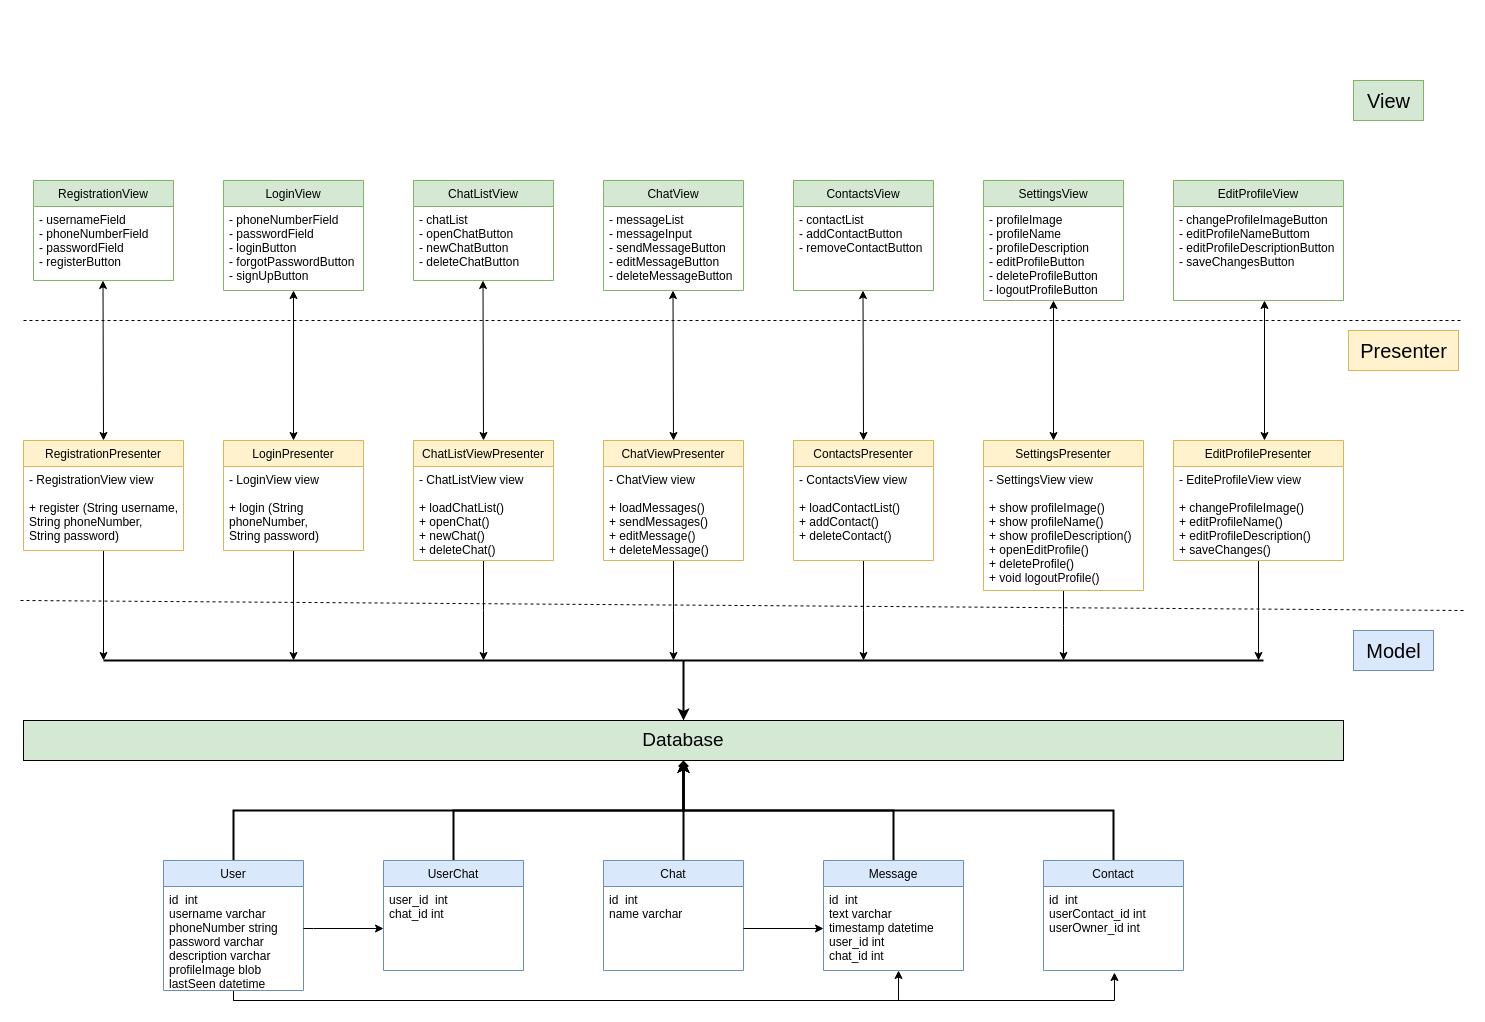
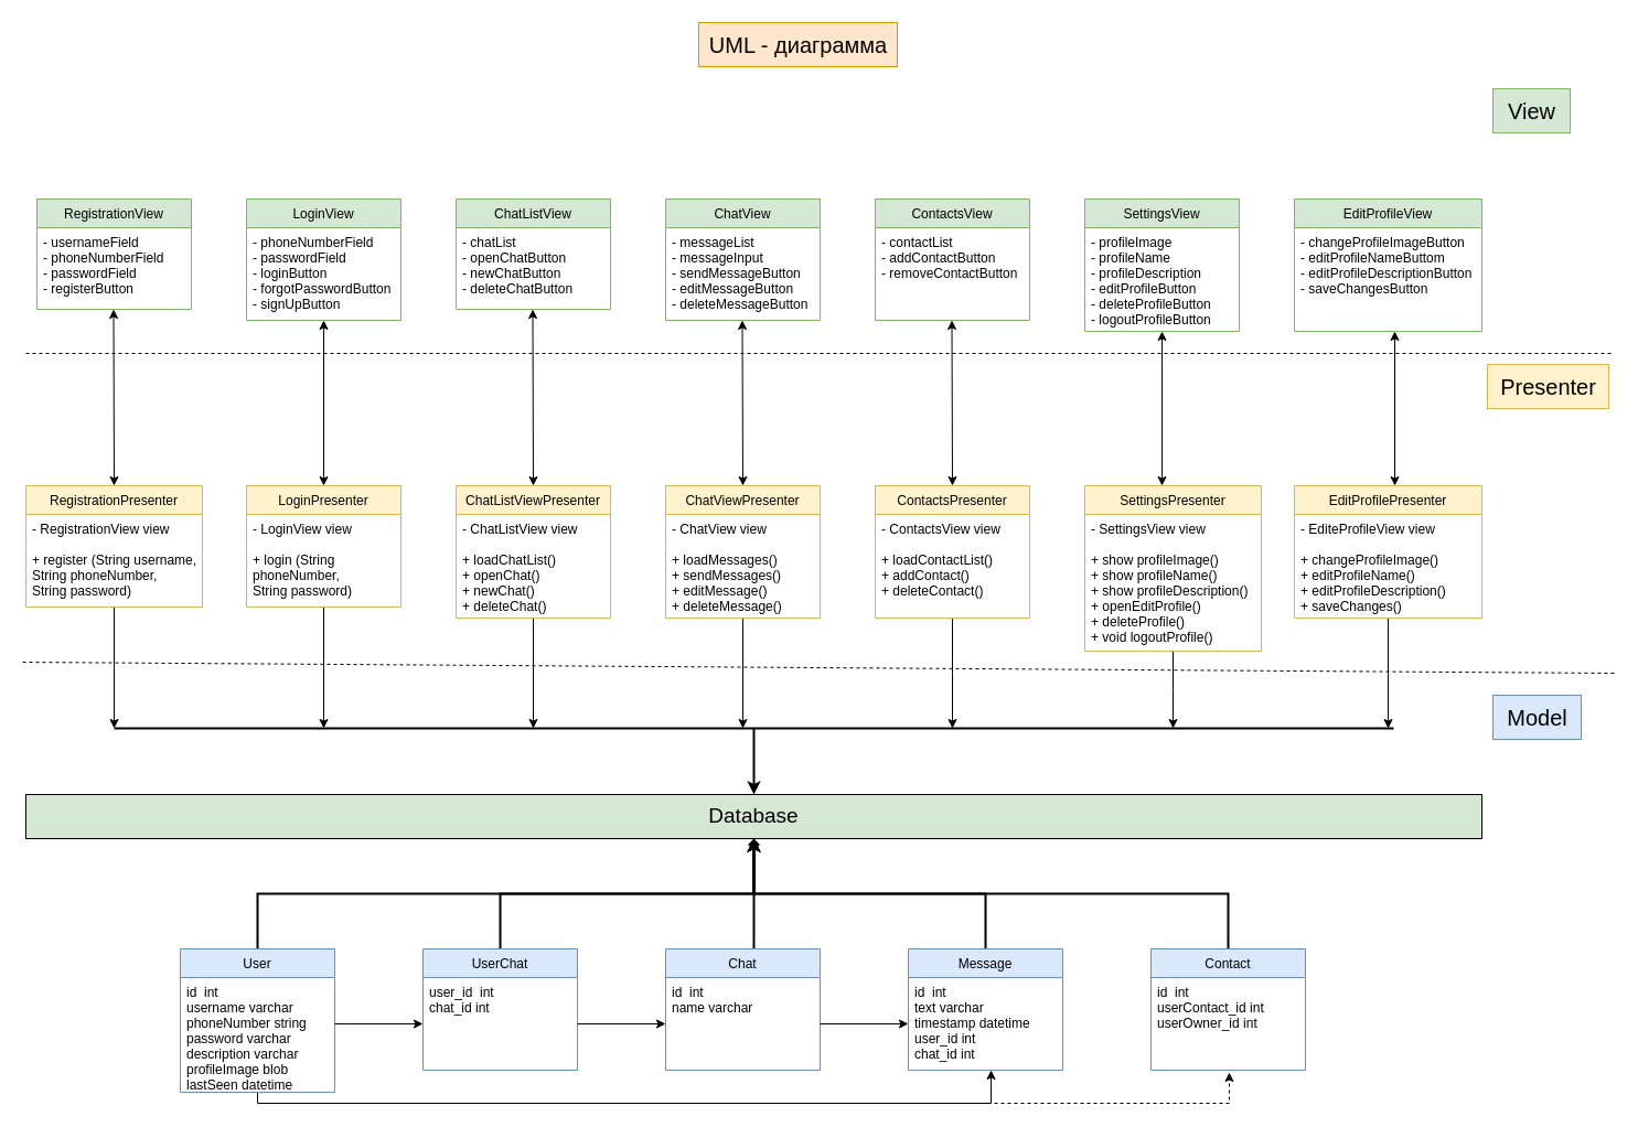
+ <mxCell id="2" value="&lt;font style=&quot;font-size: 20px;&quot;&gt;UML - диаграмма&lt;/font&gt;" style="text;html=1;align=center;verticalAlign=middle;resizable=0;points=[];autosize=1;strokeColor=#d79b00;fillColor=#ffe6cc;" parent="1" vertex="1"><mxGeometry x="633" y="20" width="180" height="40" as="geometry" /></mxCell>
+ <mxCell id="71" style="edgeStyle=orthogonalEdgeStyle;rounded=0;orthogonalLoop=1;jettySize=auto;html=1;entryX=0;entryY=0.5;entryDx=0;entryDy=0;strokeWidth=1;fontSize=19;" parent="1" source="60" target="63" edge="1"><mxGeometry relative="1" as="geometry" /></mxCell>
- <mxCell id="54" style="edgeStyle=orthogonalEdgeStyle;rounded=0;orthogonalLoop=1;jettySize=auto;html=1;entryX=0.507;entryY=1.024;entryDx=0;entryDy=0;entryPerimeter=0;strokeWidth=1;fontSize=19;" parent="1" source="56" target="69" edge="1"><mxGeometry relative="1" as="geometry"><Array as="points"><mxPoint x="233" y="1000" /><mxPoint x="1114" y="1000" /></Array></mxGeometry></mxCell>
+ <mxCell id="54" style="edgeStyle=orthogonalEdgeStyle;rounded=0;orthogonalLoop=1;jettySize=auto;html=1;entryX=0.507;entryY=1.024;entryDx=0;entryDy=0;entryPerimeter=0;strokeWidth=1;fontSize=19;dashed=1;" parent="1" source="56" target="69" edge="1"><mxGeometry relative="1" as="geometry"><Array as="points"><mxPoint x="233" y="1000" /><mxPoint x="1114" y="1000" /></Array></mxGeometry></mxCell>
